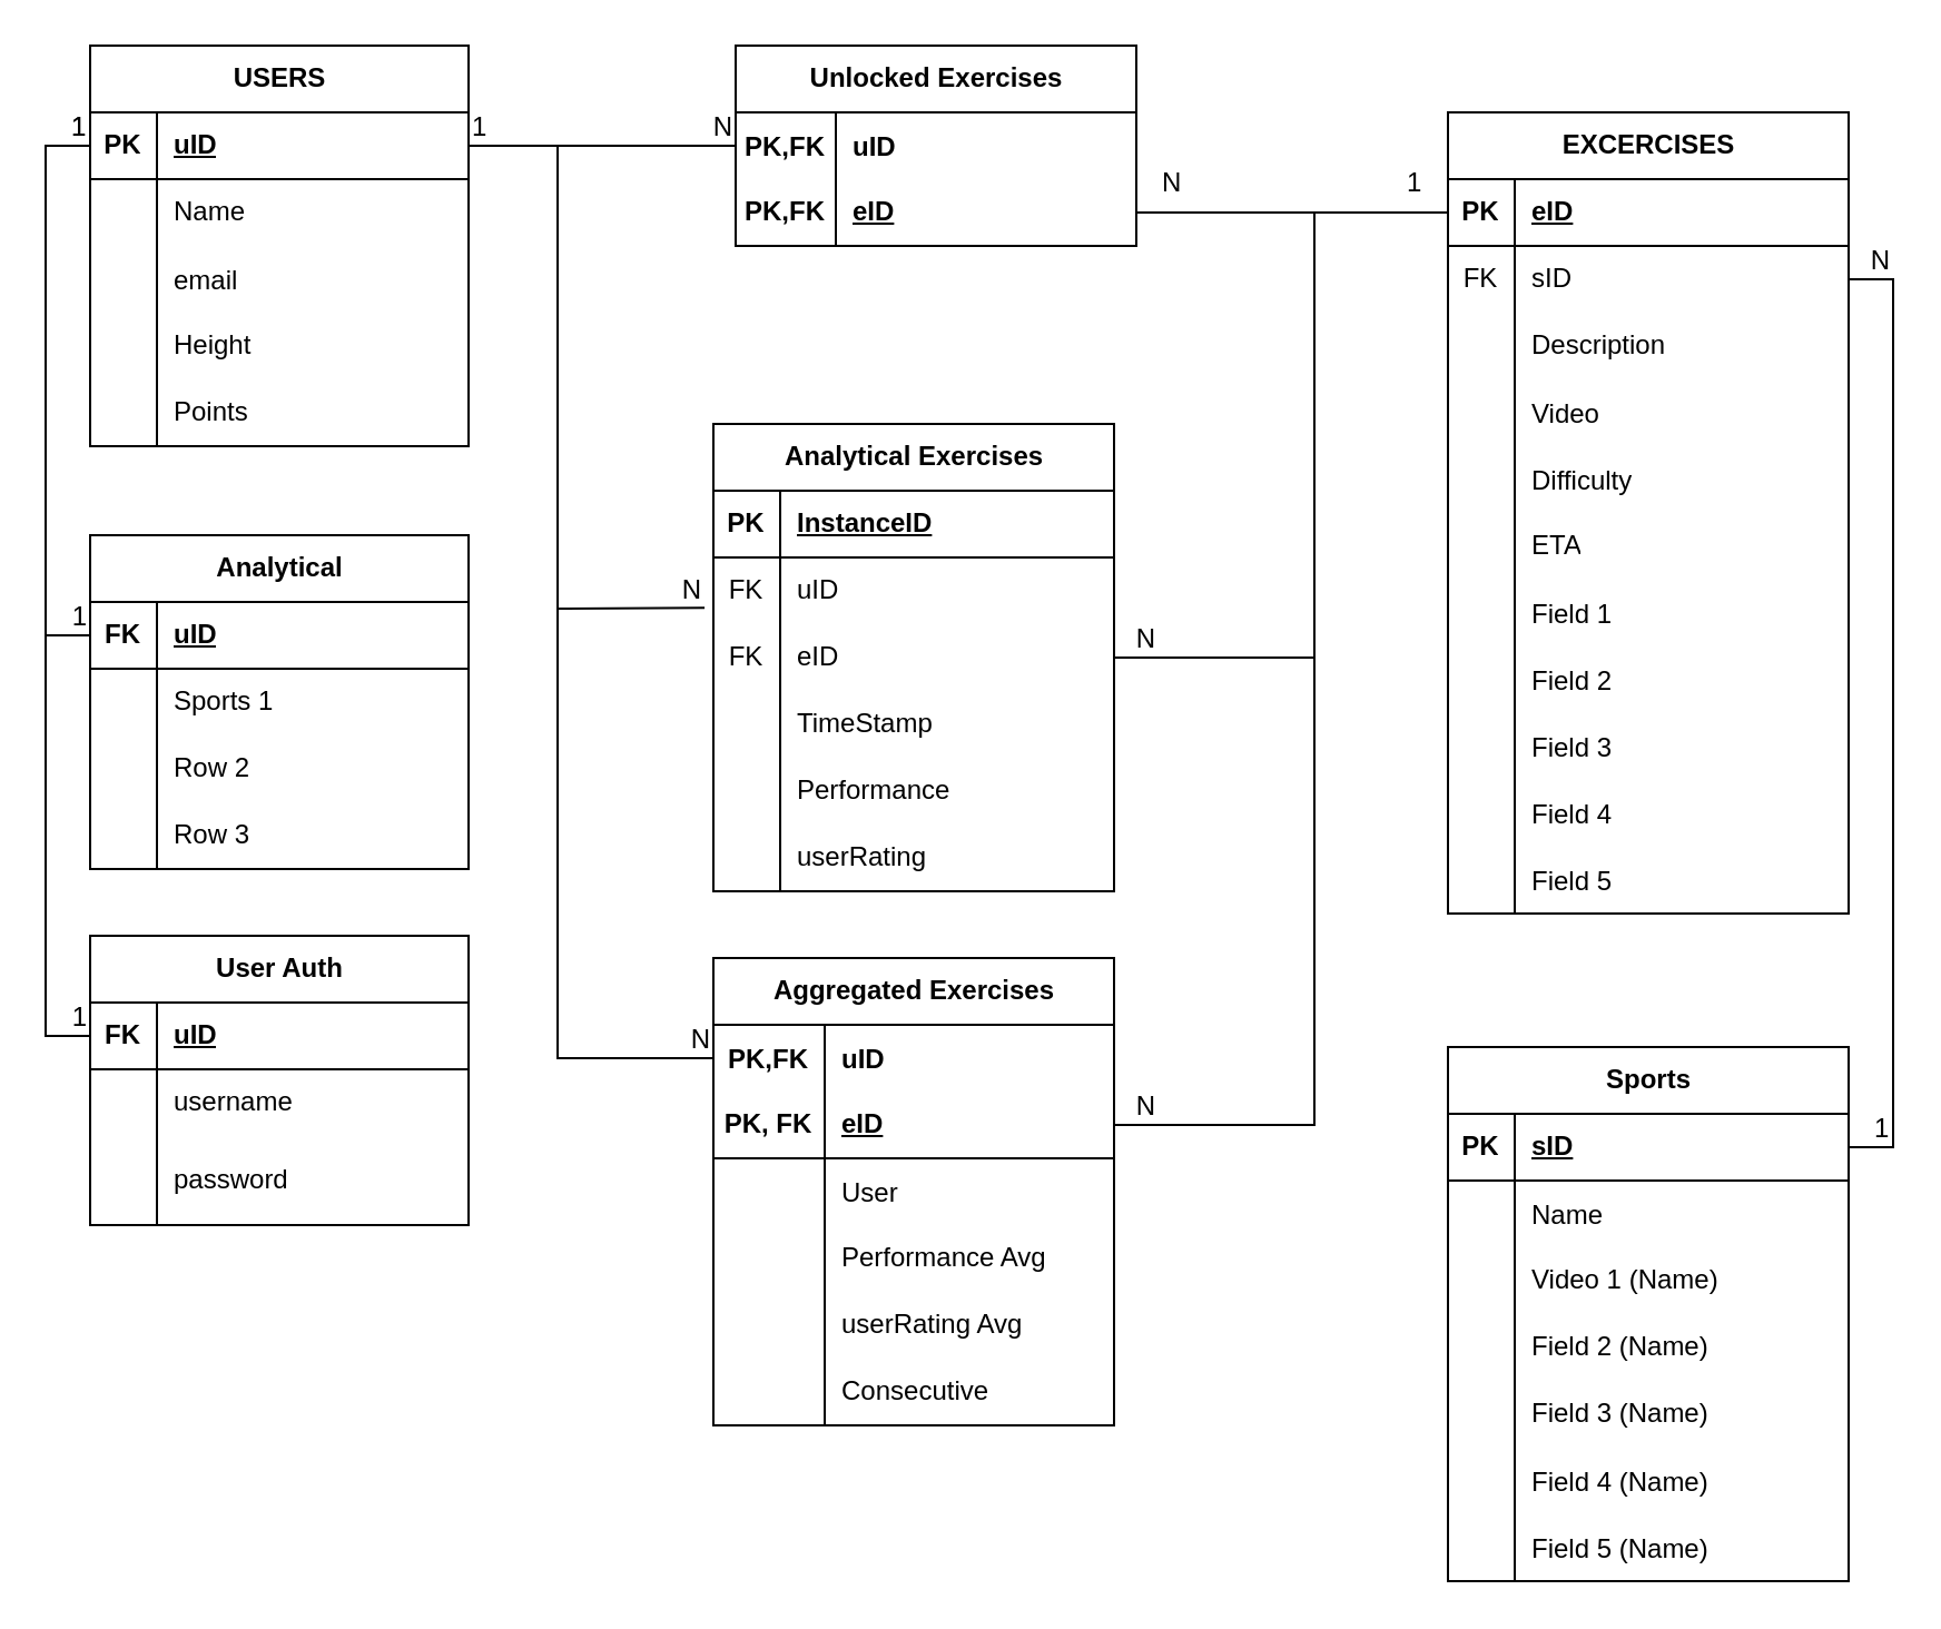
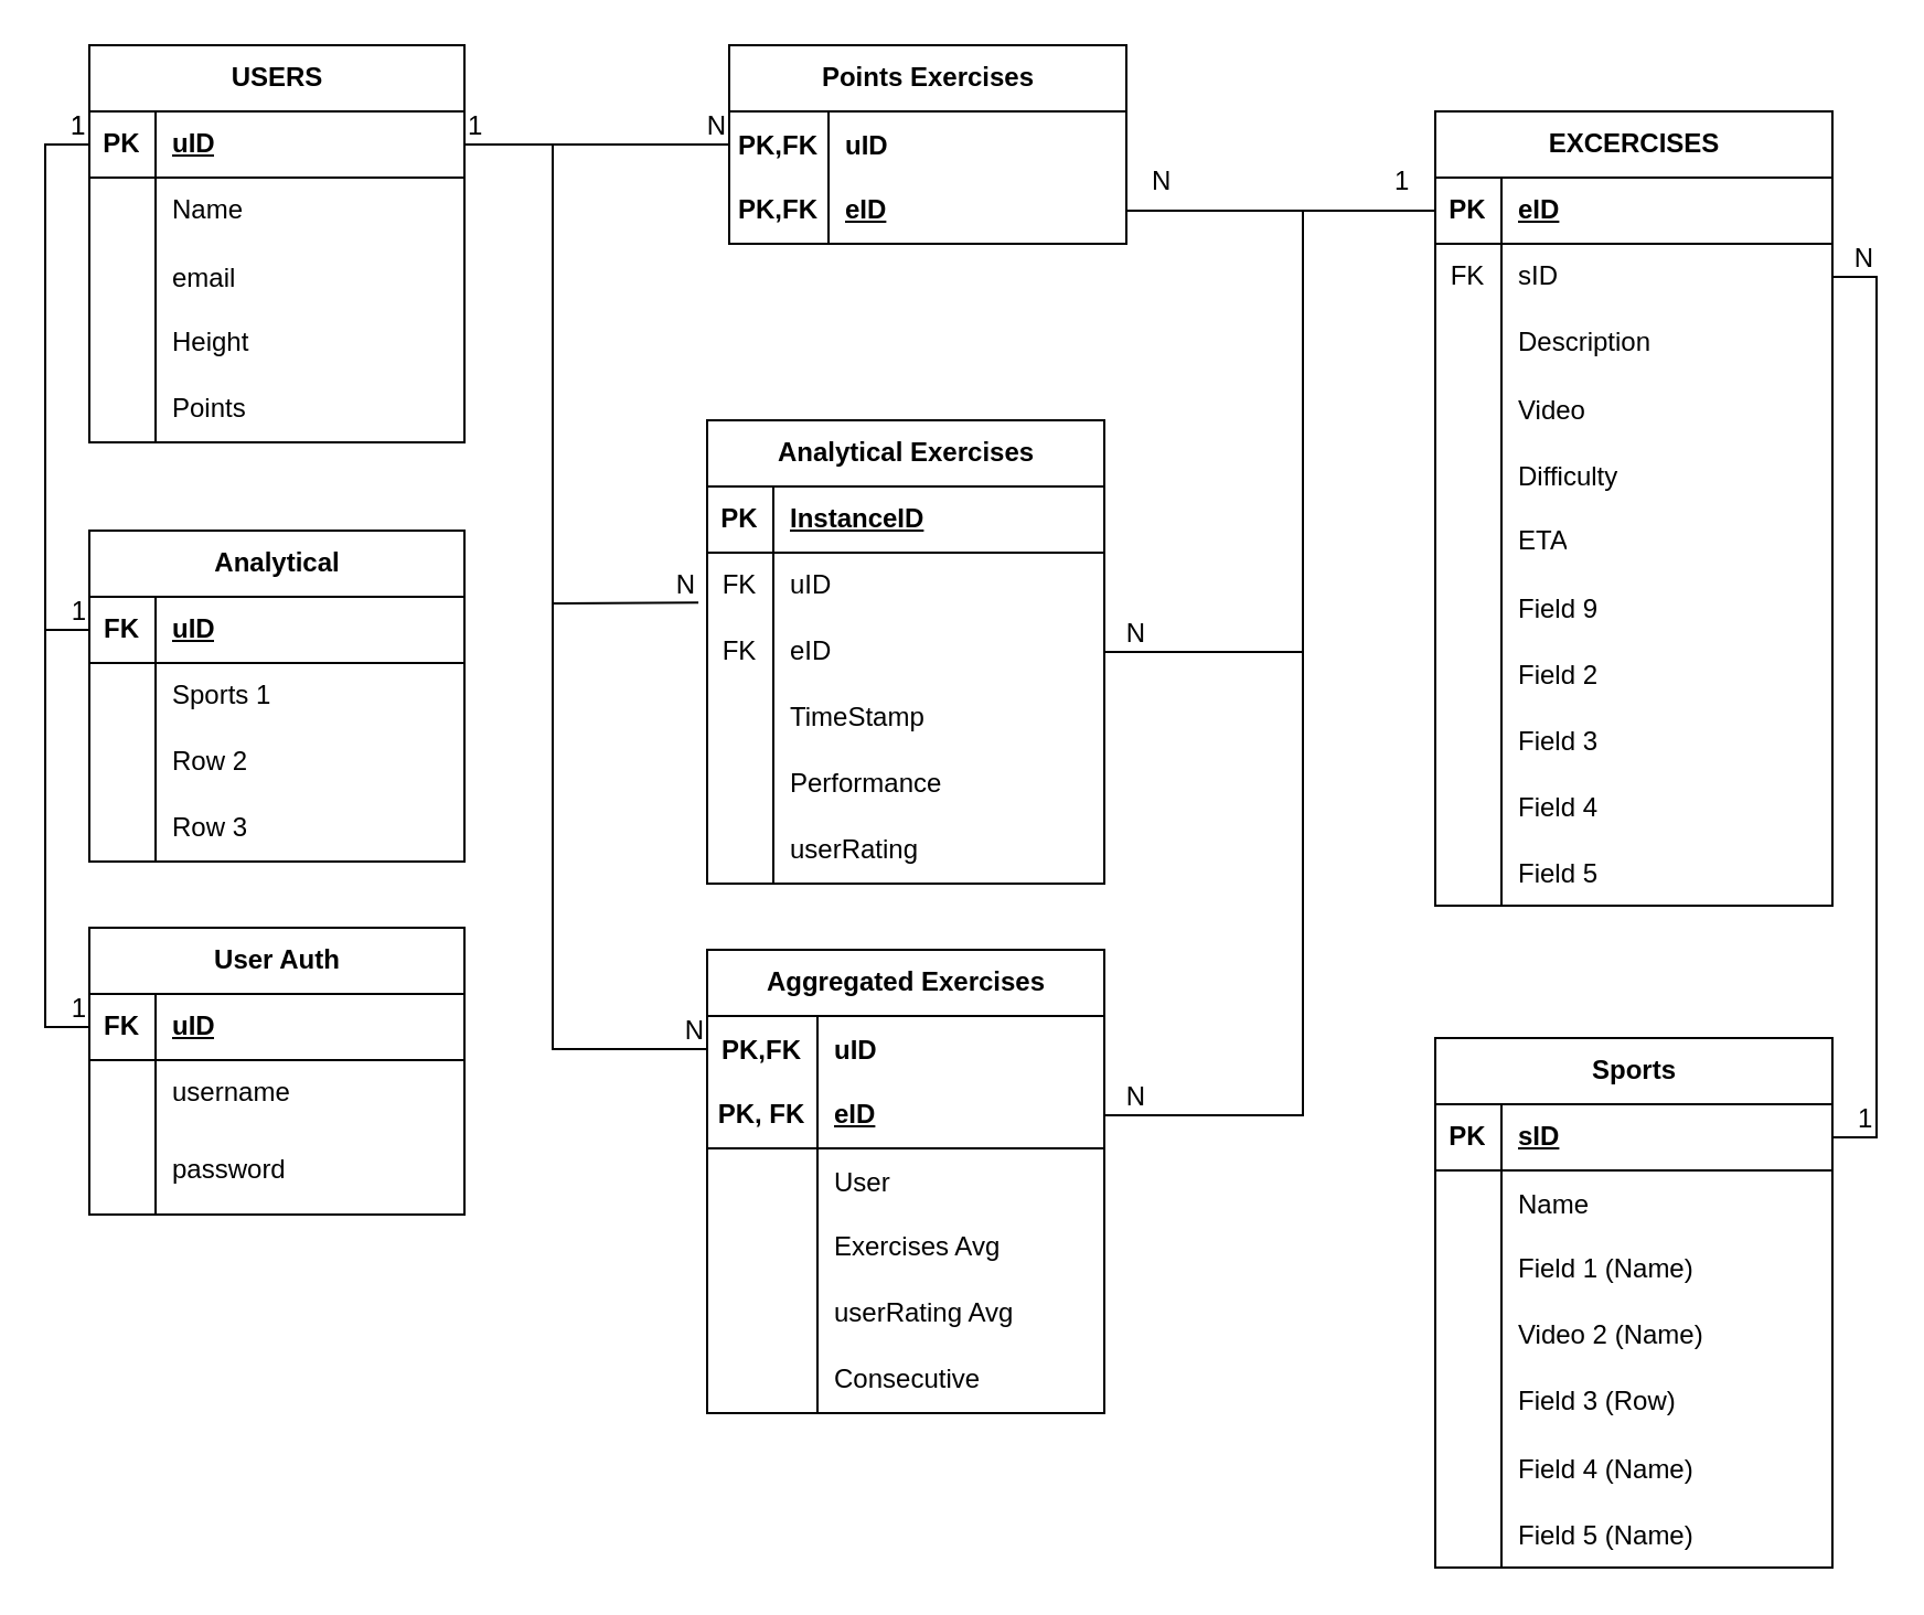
- <mxCell id="135" value="Unlocked Exercises" style="shape=table;startSize=30;container=1;collapsible=1;childLayout=tableLayout;fixedRows=1;rowLines=0;fontStyle=1;align=center;resizeLast=1;html=1;" vertex="1" parent="1"><mxGeometry x="330" y="20" width="180" height="90" as="geometry" /></mxCell>
+ <mxCell id="135" value="Points Exercises" style="shape=table;startSize=30;container=1;collapsible=1;childLayout=tableLayout;fixedRows=1;rowLines=0;fontStyle=1;align=center;resizeLast=1;html=1;" vertex="1" parent="1"><mxGeometry x="330" y="20" width="180" height="90" as="geometry" /></mxCell>
- <mxCell id="39" value="Field 1" style="shape=partialRectangle;connectable=0;fillColor=none;top=0;left=0;bottom=0;right=0;align=left;spacingLeft=6;overflow=hidden;" vertex="1" parent="37"><mxGeometry x="30" width="150" height="30" as="geometry"><mxRectangle width="150" height="30" as="alternateBounds" /></mxGeometry></mxCell>
+ <mxCell id="39" value="Field 9" style="shape=partialRectangle;connectable=0;fillColor=none;top=0;left=0;bottom=0;right=0;align=left;spacingLeft=6;overflow=hidden;" vertex="1" parent="37"><mxGeometry x="30" width="150" height="30" as="geometry"><mxRectangle width="150" height="30" as="alternateBounds" /></mxGeometry></mxCell>
- <mxCell id="128" value="Performance Avg" style="shape=partialRectangle;connectable=0;fillColor=none;top=0;left=0;bottom=0;right=0;align=left;spacingLeft=6;overflow=hidden;whiteSpace=wrap;html=1;" vertex="1" parent="126"><mxGeometry x="50" width="130" height="30" as="geometry"><mxRectangle width="130" height="30" as="alternateBounds" /></mxGeometry></mxCell>
+ <mxCell id="128" value="Exercises Avg" style="shape=partialRectangle;connectable=0;fillColor=none;top=0;left=0;bottom=0;right=0;align=left;spacingLeft=6;overflow=hidden;whiteSpace=wrap;html=1;" vertex="1" parent="126"><mxGeometry x="50" width="130" height="30" as="geometry"><mxRectangle width="130" height="30" as="alternateBounds" /></mxGeometry></mxCell>
- <mxCell id="74" value="&lt;span style=&quot;text-wrap: nowrap;&quot;&gt;Video 1 (Name)&lt;/span&gt;" style="shape=partialRectangle;connectable=0;fillColor=none;top=0;left=0;bottom=0;right=0;align=left;spacingLeft=6;overflow=hidden;whiteSpace=wrap;html=1;" vertex="1" parent="72"><mxGeometry x="30" width="150" height="30" as="geometry"><mxRectangle width="150" height="30" as="alternateBounds" /></mxGeometry></mxCell>
+ <mxCell id="74" value="&lt;span style=&quot;text-wrap: nowrap;&quot;&gt;Field 1 (Name)&lt;/span&gt;" style="shape=partialRectangle;connectable=0;fillColor=none;top=0;left=0;bottom=0;right=0;align=left;spacingLeft=6;overflow=hidden;whiteSpace=wrap;html=1;" vertex="1" parent="72"><mxGeometry x="30" width="150" height="30" as="geometry"><mxRectangle width="150" height="30" as="alternateBounds" /></mxGeometry></mxCell>
- <mxCell id="77" value="&lt;span style=&quot;text-wrap: nowrap;&quot;&gt;Field 2 (Name)&lt;/span&gt;" style="shape=partialRectangle;connectable=0;fillColor=none;top=0;left=0;bottom=0;right=0;align=left;spacingLeft=6;overflow=hidden;whiteSpace=wrap;html=1;" vertex="1" parent="75"><mxGeometry x="30" width="150" height="30" as="geometry"><mxRectangle width="150" height="30" as="alternateBounds" /></mxGeometry></mxCell>
+ <mxCell id="77" value="&lt;span style=&quot;text-wrap: nowrap;&quot;&gt;Video 2 (Name)&lt;/span&gt;" style="shape=partialRectangle;connectable=0;fillColor=none;top=0;left=0;bottom=0;right=0;align=left;spacingLeft=6;overflow=hidden;whiteSpace=wrap;html=1;" vertex="1" parent="75"><mxGeometry x="30" width="150" height="30" as="geometry"><mxRectangle width="150" height="30" as="alternateBounds" /></mxGeometry></mxCell>
- <mxCell id="80" value="&lt;span style=&quot;text-wrap: nowrap;&quot;&gt;Field 3 (Name)&lt;/span&gt;" style="shape=partialRectangle;connectable=0;fillColor=none;top=0;left=0;bottom=0;right=0;align=left;spacingLeft=6;overflow=hidden;whiteSpace=wrap;html=1;" vertex="1" parent="78"><mxGeometry x="30" width="150" height="30" as="geometry"><mxRectangle width="150" height="30" as="alternateBounds" /></mxGeometry></mxCell>
+ <mxCell id="80" value="&lt;span style=&quot;text-wrap: nowrap;&quot;&gt;Field 3 (Row)&lt;/span&gt;" style="shape=partialRectangle;connectable=0;fillColor=none;top=0;left=0;bottom=0;right=0;align=left;spacingLeft=6;overflow=hidden;whiteSpace=wrap;html=1;" vertex="1" parent="78"><mxGeometry x="30" width="150" height="30" as="geometry"><mxRectangle width="150" height="30" as="alternateBounds" /></mxGeometry></mxCell>
